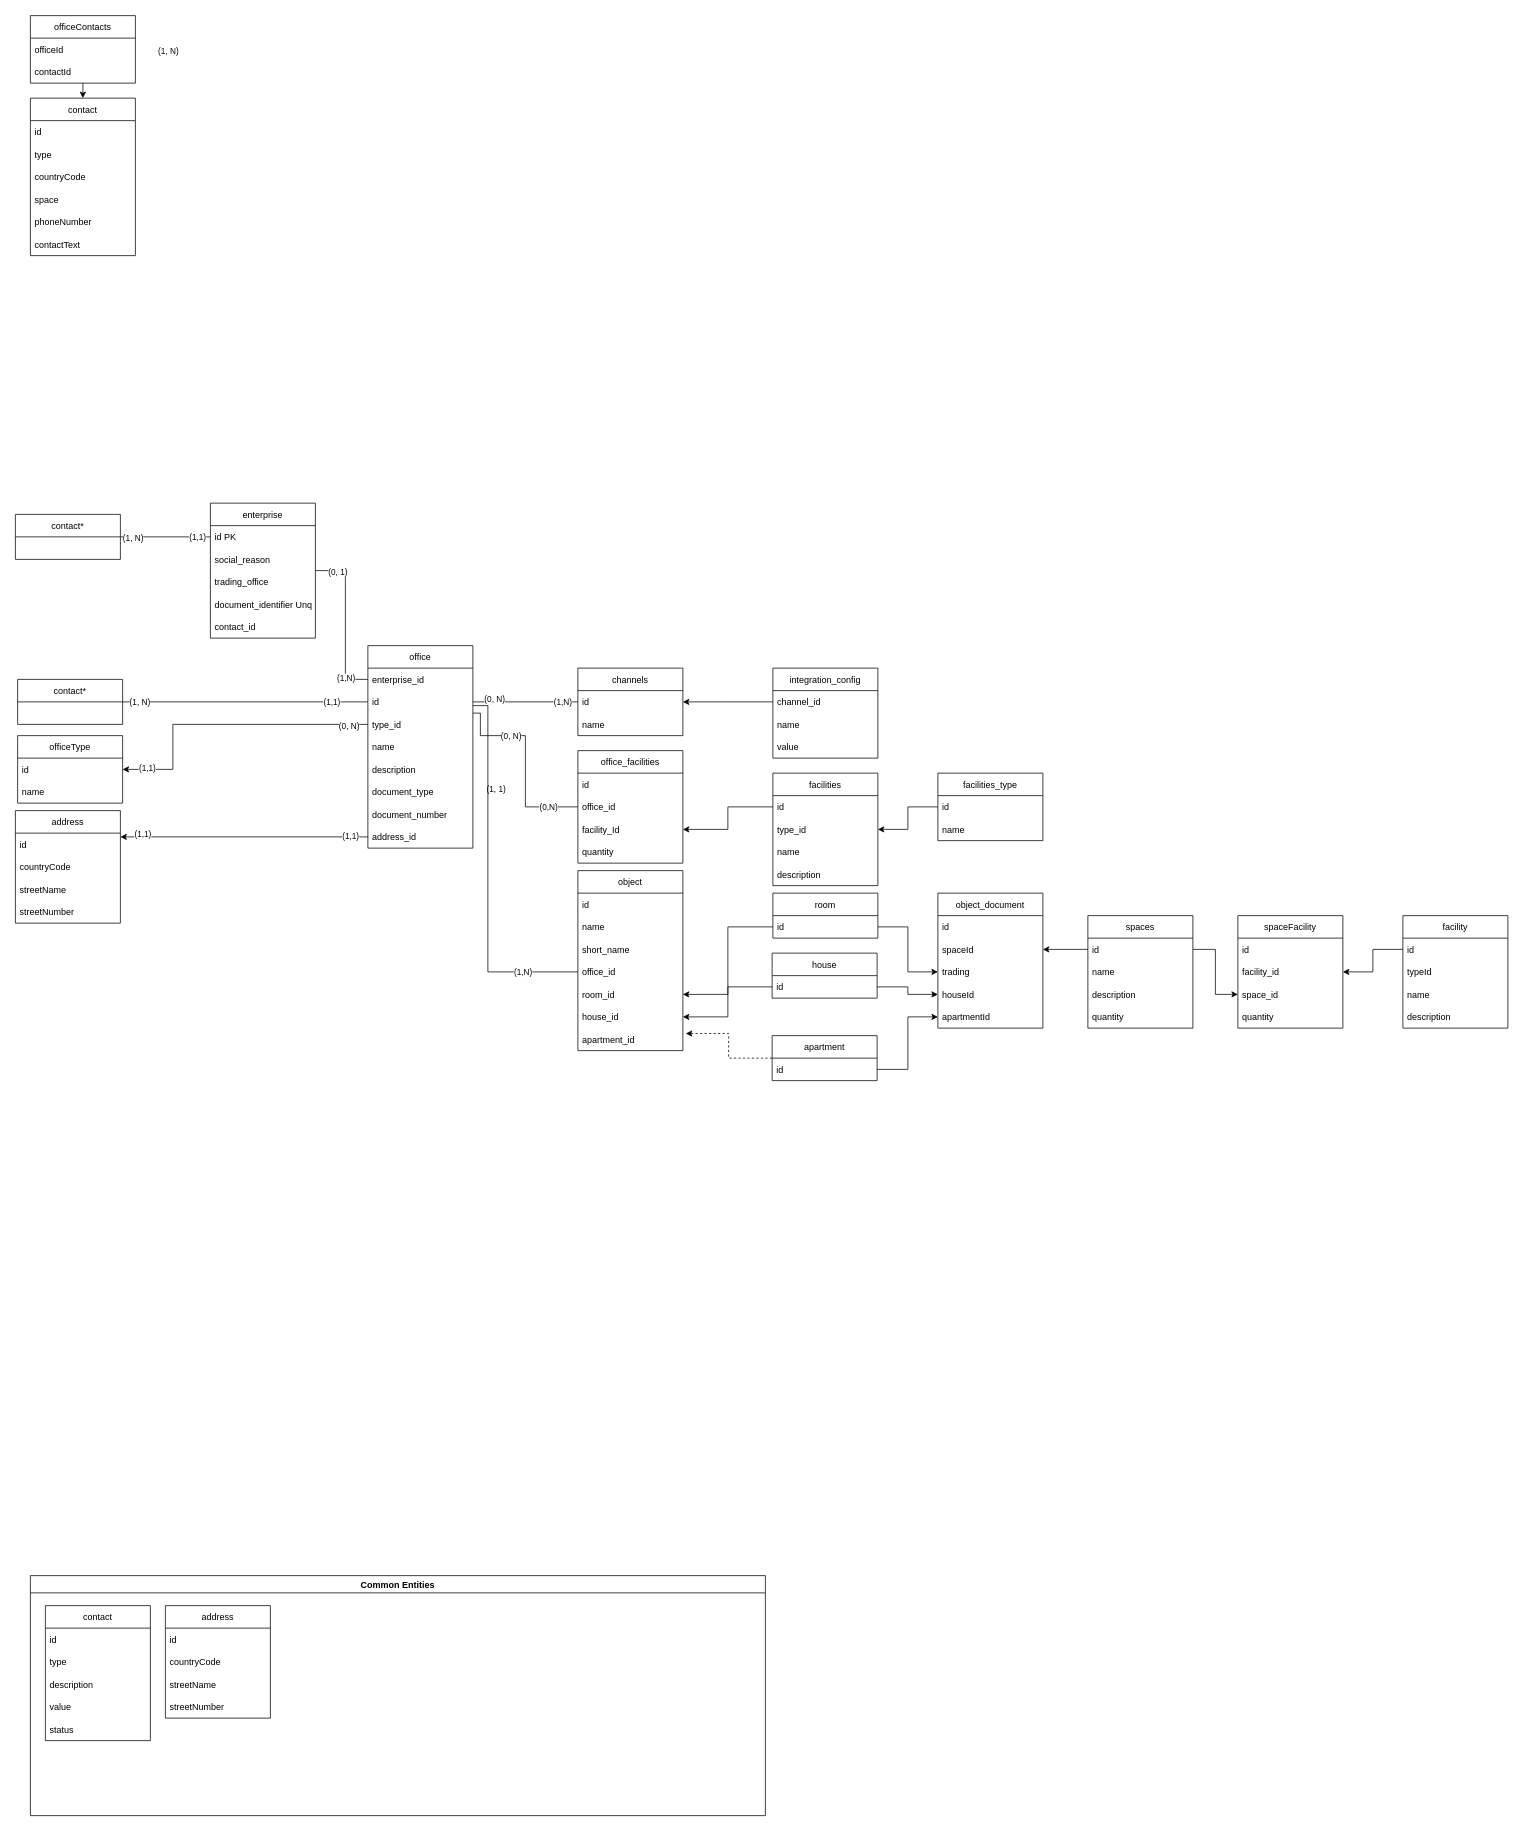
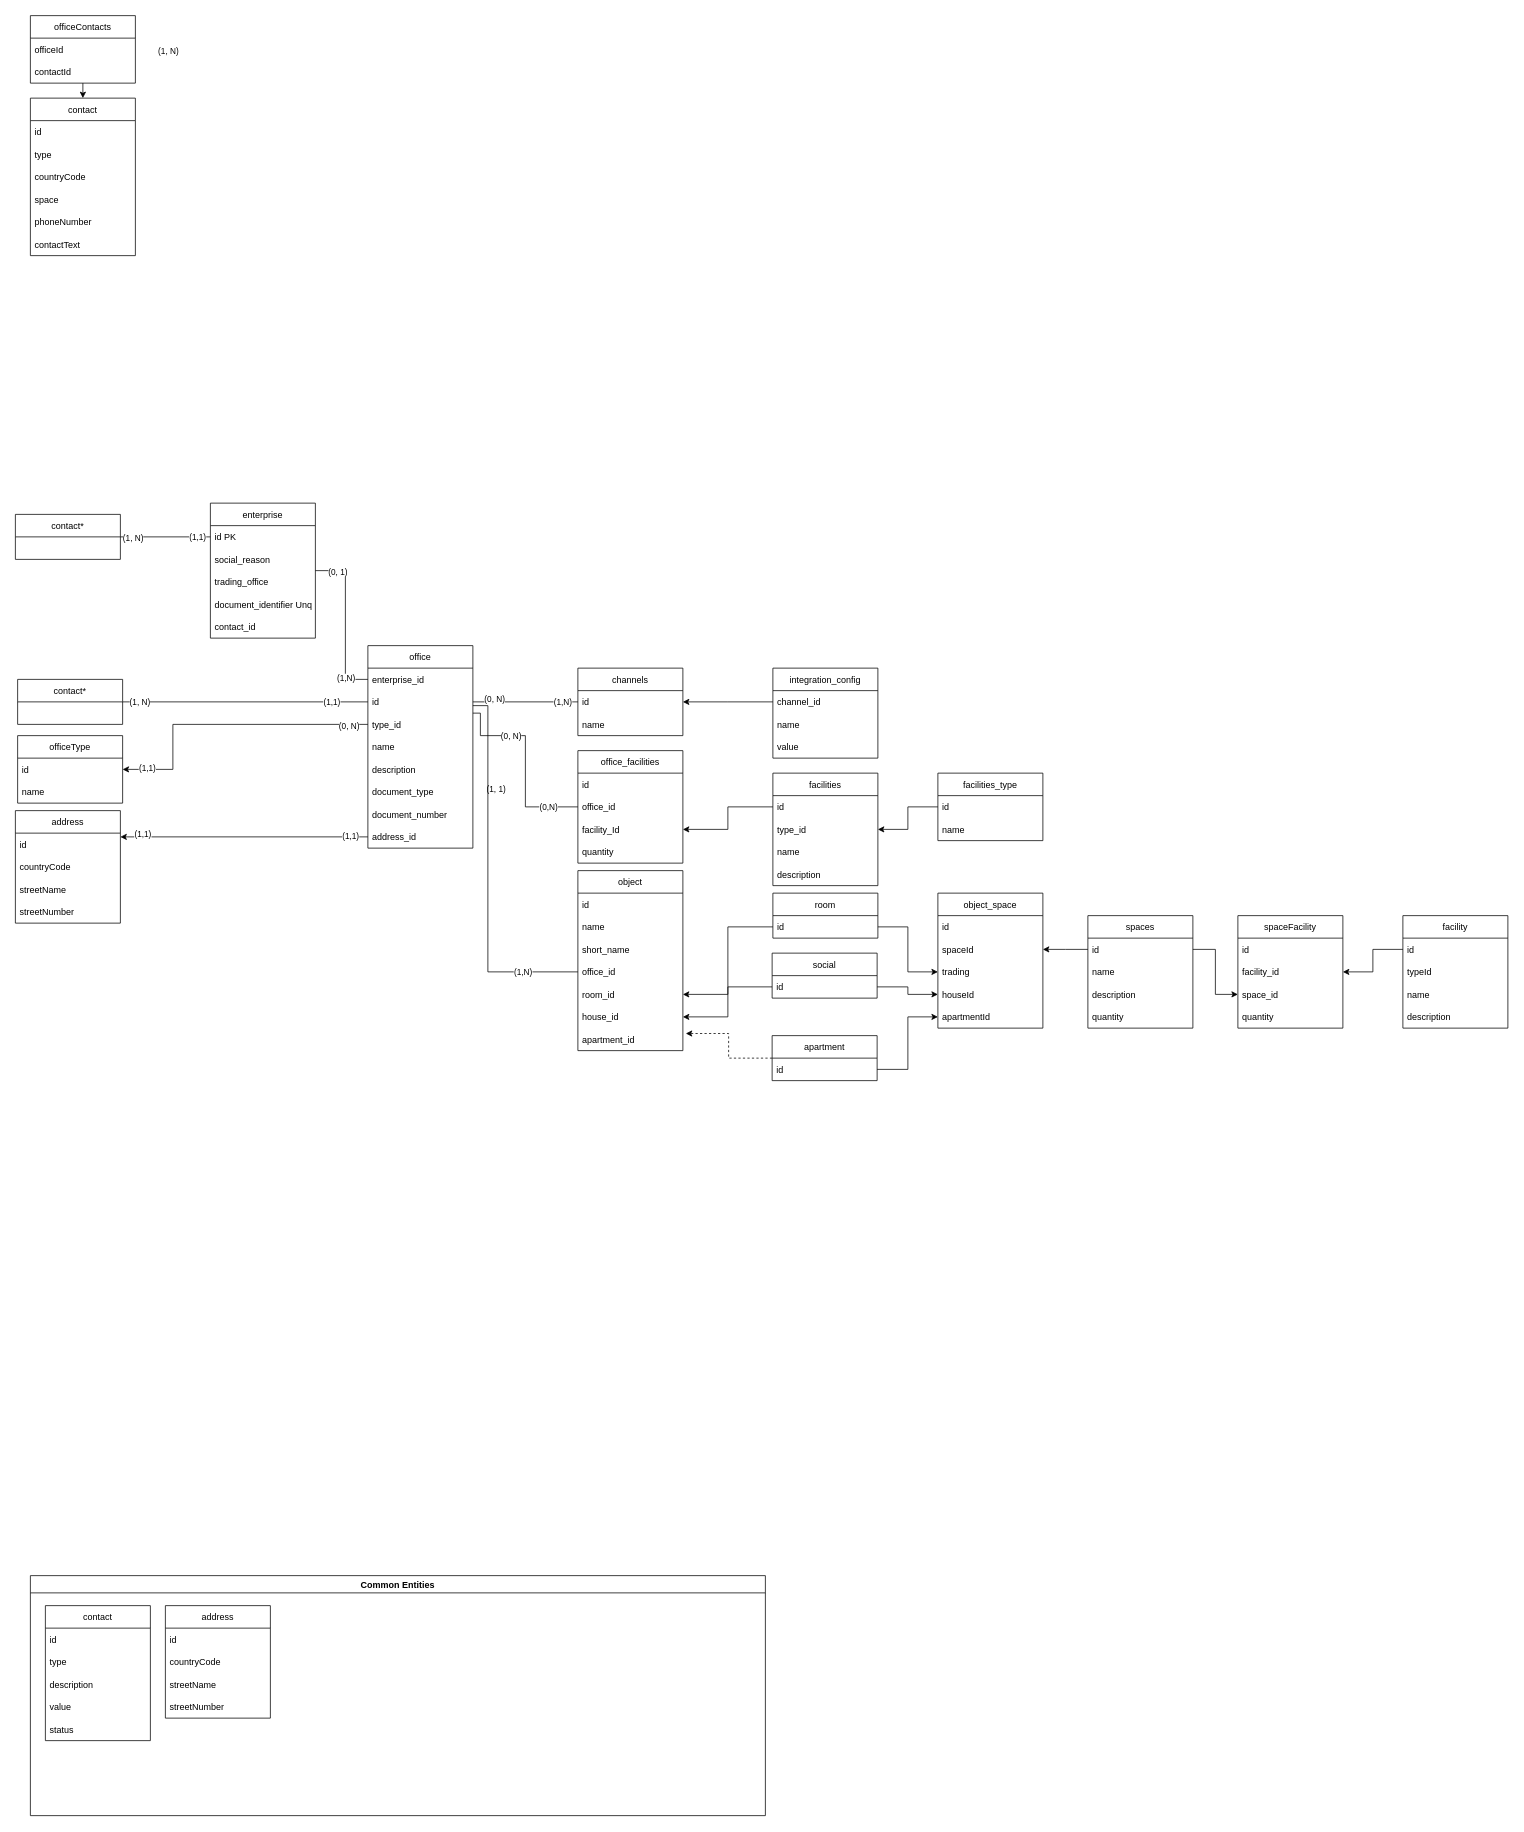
- <mxCell id="67" value="object_document" style="swimlane;fontStyle=0;childLayout=stackLayout;horizontal=1;startSize=30;horizontalStack=0;resizeParent=1;resizeParentMax=0;resizeLast=0;collapsible=1;marginBottom=0;" parent="1" vertex="1"><mxGeometry x="1250" y="1190" width="140" height="180" as="geometry" /></mxCell>
+ <mxCell id="67" value="object_space" style="swimlane;fontStyle=0;childLayout=stackLayout;horizontal=1;startSize=30;horizontalStack=0;resizeParent=1;resizeParentMax=0;resizeLast=0;collapsible=1;marginBottom=0;" parent="1" vertex="1"><mxGeometry x="1250" y="1190" width="140" height="180" as="geometry" /></mxCell>
- <mxCell id="47" value="house" style="swimlane;fontStyle=0;childLayout=stackLayout;horizontal=1;startSize=30;horizontalStack=0;resizeParent=1;resizeParentMax=0;resizeLast=0;collapsible=1;marginBottom=0;" parent="1" vertex="1"><mxGeometry x="1029" y="1270" width="140" height="60" as="geometry" /></mxCell>
+ <mxCell id="47" value="social" style="swimlane;fontStyle=0;childLayout=stackLayout;horizontal=1;startSize=30;horizontalStack=0;resizeParent=1;resizeParentMax=0;resizeLast=0;collapsible=1;marginBottom=0;" parent="1" vertex="1"><mxGeometry x="1029" y="1270" width="140" height="60" as="geometry" /></mxCell>
